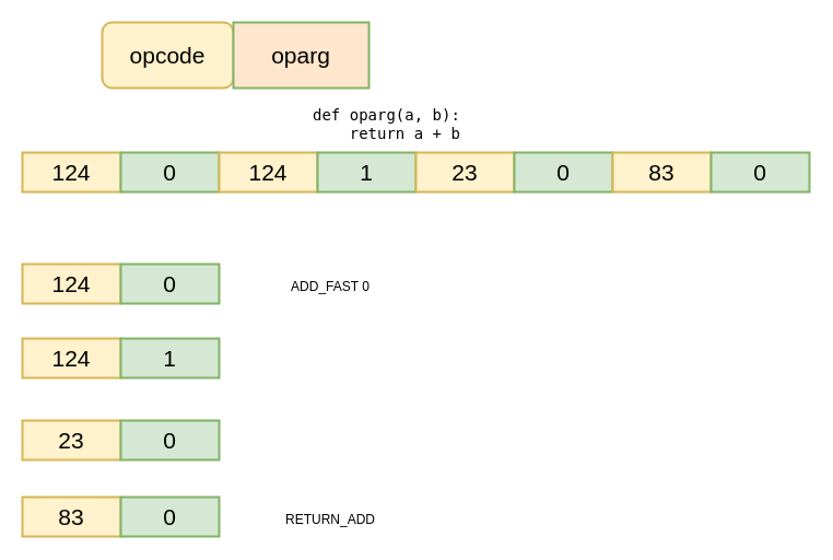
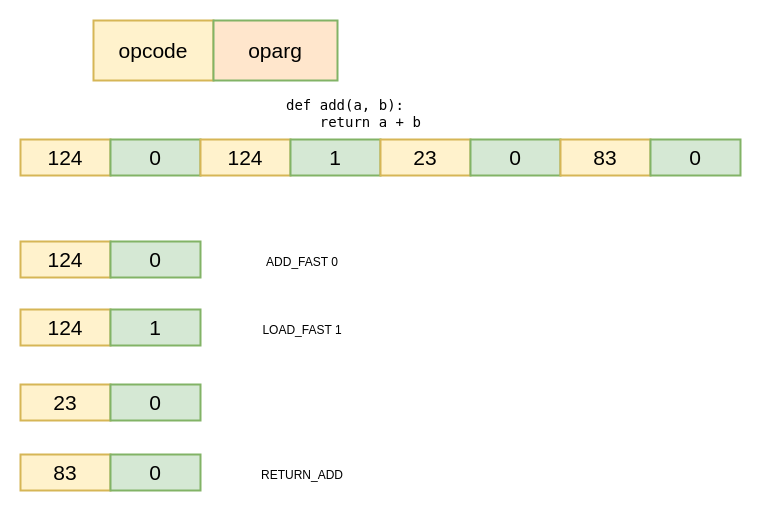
- <mxCell id="2" value="opcode" style="whiteSpace=wrap;html=1;strokeWidth=2;fontSize=21;fillColor=#fff2cc;strokeColor=#d6b656;rounded=1;" vertex="1" parent="1"><mxGeometry x="93" y="20" width="120" height="60" as="geometry" /></mxCell>
+ <mxCell id="2" value="opcode" style="rounded=0;whiteSpace=wrap;html=1;strokeWidth=2;fontSize=21;fillColor=#fff2cc;strokeColor=#d6b656;" vertex="1" parent="1"><mxGeometry x="93" y="20" width="120" height="60" as="geometry" /></mxCell>
- <mxCell id="12" value="&lt;meta charset=&quot;utf-8&quot; style=&quot;font-size: 14px;&quot;&gt;&lt;div class=&quot;mp-block-code-container&quot; style=&quot;font-size: 14px;&quot;&gt;&lt;pre style=&quot;overflow: hidden; font-size: 14px;&quot; class=&quot;mp-block-code-wrapper language-python&quot; data-indent=&quot;0&quot; data-autowrap=&quot;true&quot; data-lang=&quot;python&quot; data-title=&quot;&quot; spellcheck=&quot;false&quot;&gt;&lt;div style=&quot;overflow: auto; font-size: 14px;&quot; class=&quot;mp-block-code-content mp-block-code-content-auto-wrap&quot;&gt;&lt;div data-text-content=&quot;def add(a, b):&quot; class=&quot;mp-block-code-line&quot; style=&quot;font-size: 14px;&quot;&gt;&lt;span class=&quot;mp-block-code-line-content&quot; style=&quot;font-size: 14px;&quot;&gt;def oparg(a, b):&lt;/span&gt;&lt;/div&gt;&lt;div data-text-content=&quot;return a + b&quot; class=&quot;mp-block-code-line&quot; style=&quot;font-size: 14px;&quot;&gt;&lt;span class=&quot;mp-block-code-line-content&quot; style=&quot;font-size: 14px;&quot;&gt;    return a + b&lt;/span&gt;&lt;/div&gt;&lt;/div&gt;&lt;/pre&gt;&lt;/div&gt;&lt;span class=&quot;mp-morpho-clipboard-doc-data&quot; data-morpho-doc-data=&quot;{&amp;quot;token&amp;quot;:&amp;quot;eyJhbGciOiJkaXIiLCJlbmMiOiJBMjU2R0NNIiwiYXBwSWQiOjEsInVpZCI6IlJmQnhMU25WYWMiLCJkb2NJZCI6IjZualM5UHlEN0pNSWIxIn0..HtIISM3Xu73jL1M5.cAUEIq9rWZNWHk-9vG3Ll034DTMDKHD9aAFG1nXJhQY_-1K-3qudW-VGhdsC_QPGJ6adHDOAmm4RJgJBeiJlLe7ivg77IEm0PreDHelebE0Su2v_QivwWForbva7rJNezUGUJu_WFTd44-WtMQYQ3chcsaRKdZcUmPtzsJgTV4RLSMeLBGtx2GO5p9ahzTNR1wCFHe9v74aKPHv--OMsMgBqBg.4p_wrb0RmknmywBqqOuD8g&amp;quot;}&quot; style=&quot;font-size: 14px;&quot;&gt;&lt;/span&gt;" style="text;whiteSpace=wrap;html=1;fontSize=14;" vertex="1" parent="1"><mxGeometry x="284" y="76" width="143" height="75" as="geometry" /></mxCell>
+ <mxCell id="12" value="&lt;meta charset=&quot;utf-8&quot; style=&quot;font-size: 14px;&quot;&gt;&lt;div class=&quot;mp-block-code-container&quot; style=&quot;font-size: 14px;&quot;&gt;&lt;pre style=&quot;overflow: hidden; font-size: 14px;&quot; class=&quot;mp-block-code-wrapper language-python&quot; data-indent=&quot;0&quot; data-autowrap=&quot;true&quot; data-lang=&quot;python&quot; data-title=&quot;&quot; spellcheck=&quot;false&quot;&gt;&lt;div style=&quot;overflow: auto; font-size: 14px;&quot; class=&quot;mp-block-code-content mp-block-code-content-auto-wrap&quot;&gt;&lt;div data-text-content=&quot;def add(a, b):&quot; class=&quot;mp-block-code-line&quot; style=&quot;font-size: 14px;&quot;&gt;&lt;span class=&quot;mp-block-code-line-content&quot; style=&quot;font-size: 14px;&quot;&gt;def add(a, b):&lt;/span&gt;&lt;/div&gt;&lt;div data-text-content=&quot;return a + b&quot; class=&quot;mp-block-code-line&quot; style=&quot;font-size: 14px;&quot;&gt;&lt;span class=&quot;mp-block-code-line-content&quot; style=&quot;font-size: 14px;&quot;&gt;    return a + b&lt;/span&gt;&lt;/div&gt;&lt;/div&gt;&lt;/pre&gt;&lt;/div&gt;&lt;span class=&quot;mp-morpho-clipboard-doc-data&quot; data-morpho-doc-data=&quot;{&amp;quot;token&amp;quot;:&amp;quot;eyJhbGciOiJkaXIiLCJlbmMiOiJBMjU2R0NNIiwiYXBwSWQiOjEsInVpZCI6IlJmQnhMU25WYWMiLCJkb2NJZCI6IjZualM5UHlEN0pNSWIxIn0..HtIISM3Xu73jL1M5.cAUEIq9rWZNWHk-9vG3Ll034DTMDKHD9aAFG1nXJhQY_-1K-3qudW-VGhdsC_QPGJ6adHDOAmm4RJgJBeiJlLe7ivg77IEm0PreDHelebE0Su2v_QivwWForbva7rJNezUGUJu_WFTd44-WtMQYQ3chcsaRKdZcUmPtzsJgTV4RLSMeLBGtx2GO5p9ahzTNR1wCFHe9v74aKPHv--OMsMgBqBg.4p_wrb0RmknmywBqqOuD8g&amp;quot;}&quot; style=&quot;font-size: 14px;&quot;&gt;&lt;/span&gt;" style="text;whiteSpace=wrap;html=1;fontSize=14;" vertex="1" parent="1"><mxGeometry x="284" y="76" width="143" height="75" as="geometry" /></mxCell>
+ <mxCell id="18" value="LOAD_FAST 1" style="text;html=1;strokeColor=none;fillColor=none;align=center;verticalAlign=middle;whiteSpace=wrap;rounded=0;" vertex="1" parent="1"><mxGeometry x="247" y="315" width="110" height="30" as="geometry" /></mxCell>
